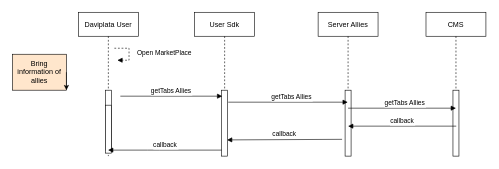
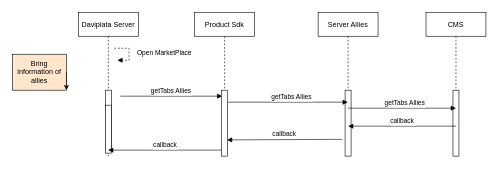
- <mxCell id="2" value="Daviplata User" style="shape=umlLifeline;perimeter=lifelinePerimeter;container=1;collapsible=0;recursiveResize=0;rounded=0;shadow=0;strokeWidth=1;" parent="1" vertex="1"><mxGeometry x="130" y="20" width="100" height="240" as="geometry" /></mxCell>
+ <mxCell id="2" value="Daviplata Server" style="shape=umlLifeline;perimeter=lifelinePerimeter;container=1;collapsible=0;recursiveResize=0;rounded=0;shadow=0;strokeWidth=1;" parent="1" vertex="1"><mxGeometry x="130" y="20" width="100" height="240" as="geometry" /></mxCell>
- <mxCell id="14" value="User Sdk" style="shape=umlLifeline;perimeter=lifelinePerimeter;container=1;collapsible=0;recursiveResize=0;rounded=0;shadow=0;strokeWidth=1;" vertex="1" parent="1"><mxGeometry x="324" y="20" width="100" height="240" as="geometry" /></mxCell>
+ <mxCell id="14" value="Product Sdk" style="shape=umlLifeline;perimeter=lifelinePerimeter;container=1;collapsible=0;recursiveResize=0;rounded=0;shadow=0;strokeWidth=1;" vertex="1" parent="1"><mxGeometry x="324" y="20" width="100" height="240" as="geometry" /></mxCell>
